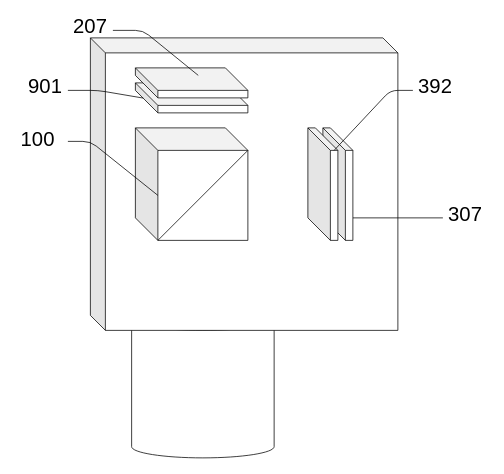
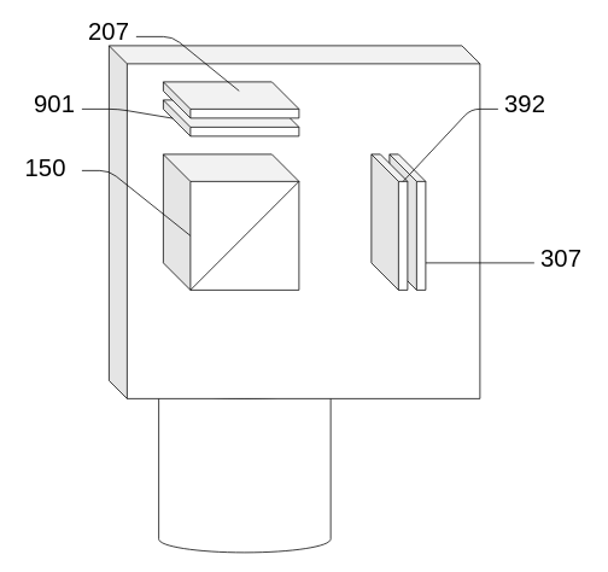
- <mxCell id="4" value="100" style="rounded=0;whiteSpace=wrap;html=1;fontSize=27;opacity=0;" parent="1" vertex="1"><mxGeometry x="20" y="170" width="60" height="30" as="geometry" /></mxCell>
+ <mxCell id="4" value="150" style="rounded=0;whiteSpace=wrap;html=1;fontSize=27;opacity=0;" parent="1" vertex="1"><mxGeometry x="20" y="170" width="60" height="30" as="geometry" /></mxCell>
